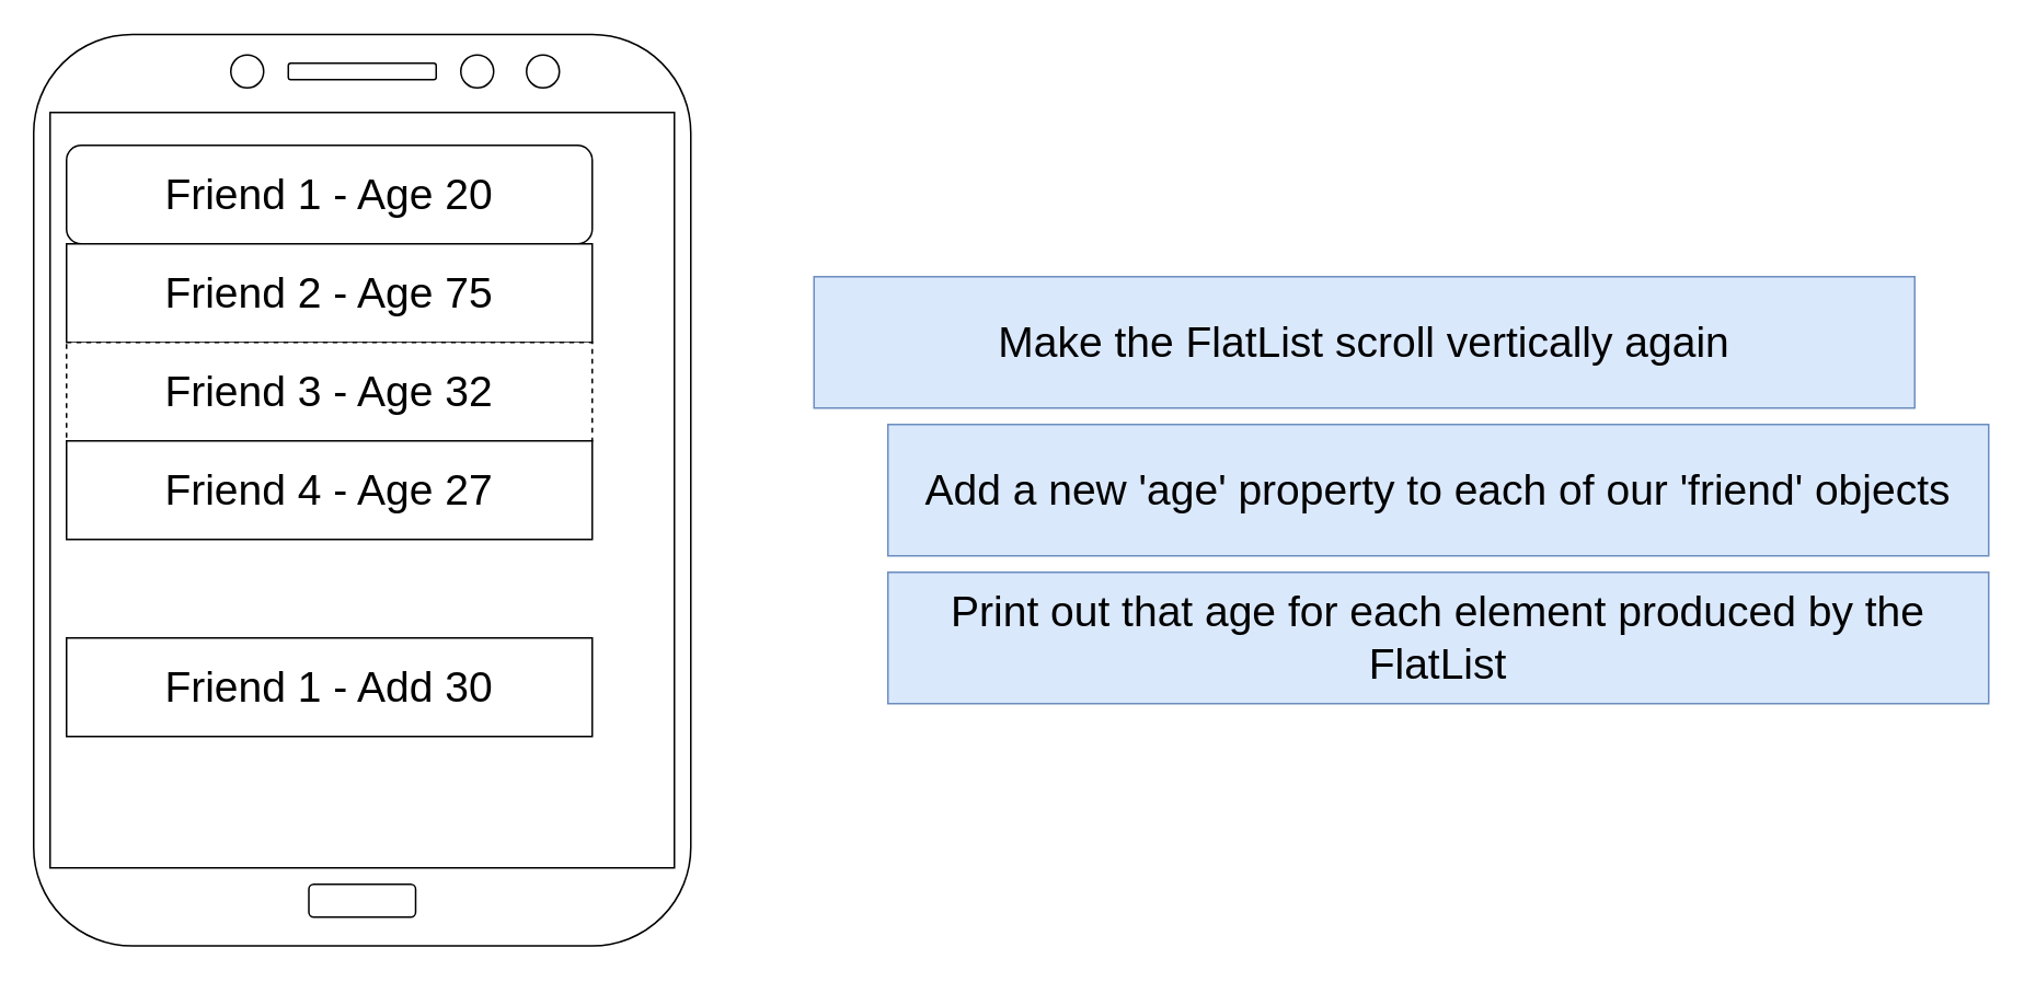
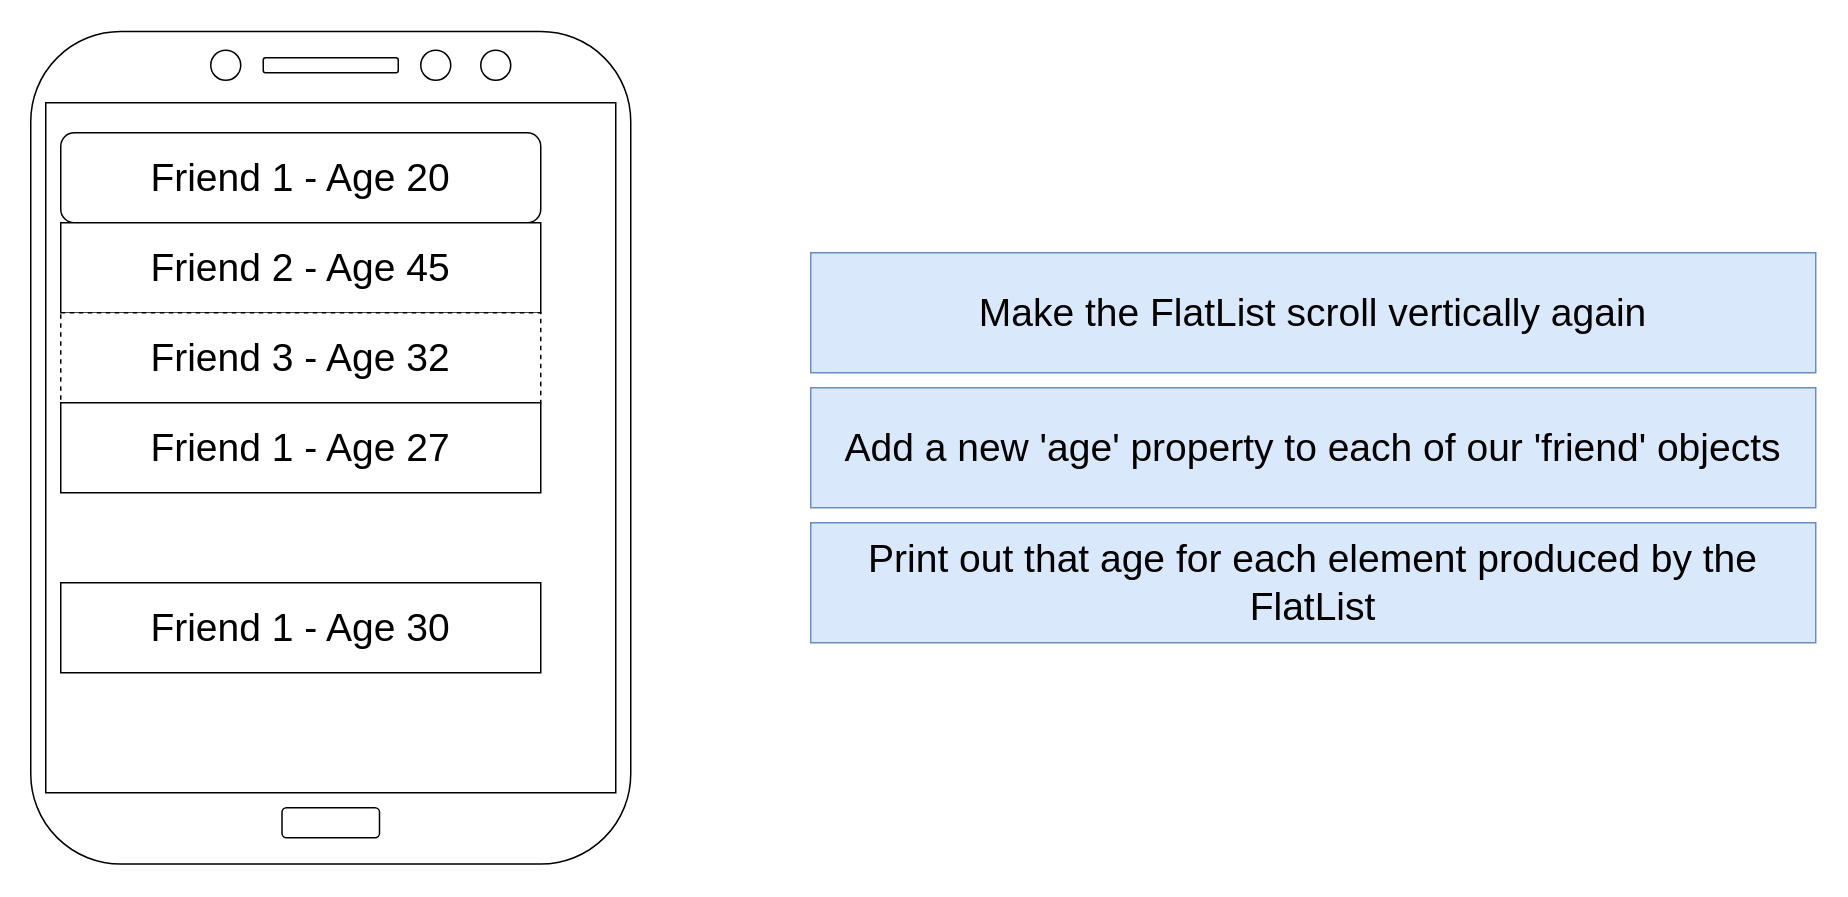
- <mxCell id="13" value="&lt;span&gt;Friend 2 - Age 75&lt;/span&gt;" style="rounded=0;whiteSpace=wrap;html=1;fontSize=26;" vertex="1" parent="1"><mxGeometry x="40" y="148" width="320" height="60" as="geometry" /></mxCell>
+ <mxCell id="13" value="&lt;span&gt;Friend 2 - Age 45&lt;/span&gt;" style="rounded=0;whiteSpace=wrap;html=1;fontSize=26;" vertex="1" parent="1"><mxGeometry x="40" y="148" width="320" height="60" as="geometry" /></mxCell>
- <mxCell id="2" value="&lt;font style=&quot;font-size: 26px&quot;&gt;Make the FlatList scroll vertically again&lt;/font&gt;" style="rounded=0;whiteSpace=wrap;html=1;fillColor=#dae8fc;strokeColor=#6c8ebf;" vertex="1" parent="1"><mxGeometry x="495" y="168" width="670" height="80" as="geometry" /></mxCell>
+ <mxCell id="2" value="&lt;font style=&quot;font-size: 26px&quot;&gt;Make the FlatList scroll vertically again&lt;/font&gt;" style="rounded=0;whiteSpace=wrap;html=1;fillColor=#dae8fc;strokeColor=#6c8ebf;" vertex="1" parent="1"><mxGeometry x="540" y="168" width="670" height="80" as="geometry" /></mxCell>
- <mxCell id="15" value="&lt;span&gt;Friend 4 - Age 27&lt;/span&gt;" style="rounded=0;whiteSpace=wrap;html=1;fontSize=26;" vertex="1" parent="1"><mxGeometry x="40" y="268" width="320" height="60" as="geometry" /></mxCell>
+ <mxCell id="15" value="&lt;span&gt;Friend 1 - Age 27&lt;/span&gt;" style="rounded=0;whiteSpace=wrap;html=1;fontSize=26;" vertex="1" parent="1"><mxGeometry x="40" y="268" width="320" height="60" as="geometry" /></mxCell>
- <mxCell id="16" value="&lt;span&gt;Friend 1 - Add 30&lt;/span&gt;" style="rounded=0;whiteSpace=wrap;html=1;fontSize=26;" vertex="1" parent="1"><mxGeometry x="40" y="388" width="320" height="60" as="geometry" /></mxCell>
+ <mxCell id="16" value="&lt;span&gt;Friend 1 - Age 30&lt;/span&gt;" style="rounded=0;whiteSpace=wrap;html=1;fontSize=26;" vertex="1" parent="1"><mxGeometry x="40" y="388" width="320" height="60" as="geometry" /></mxCell>
